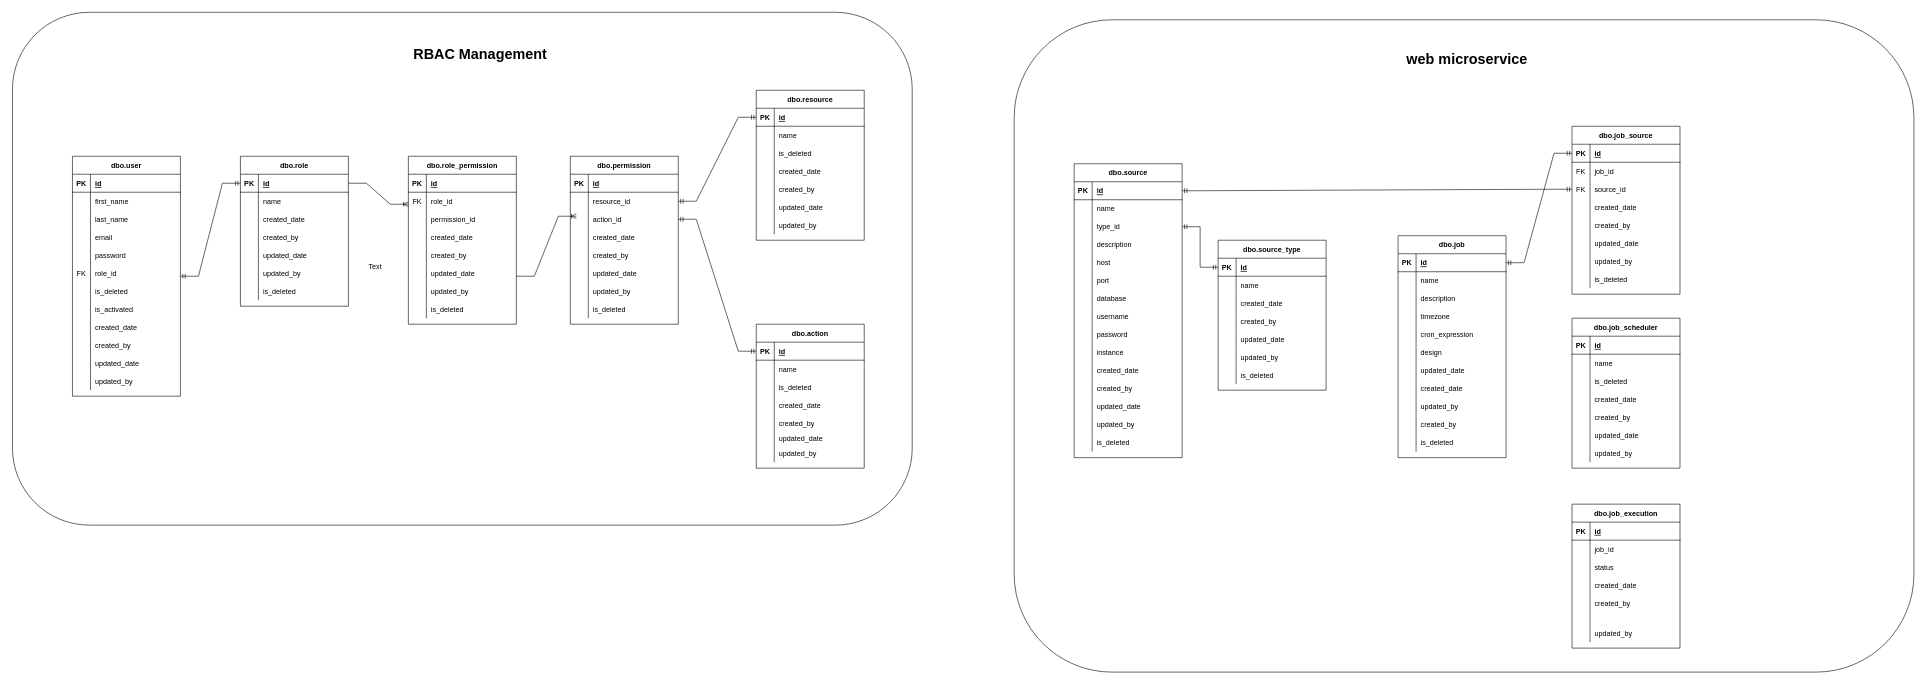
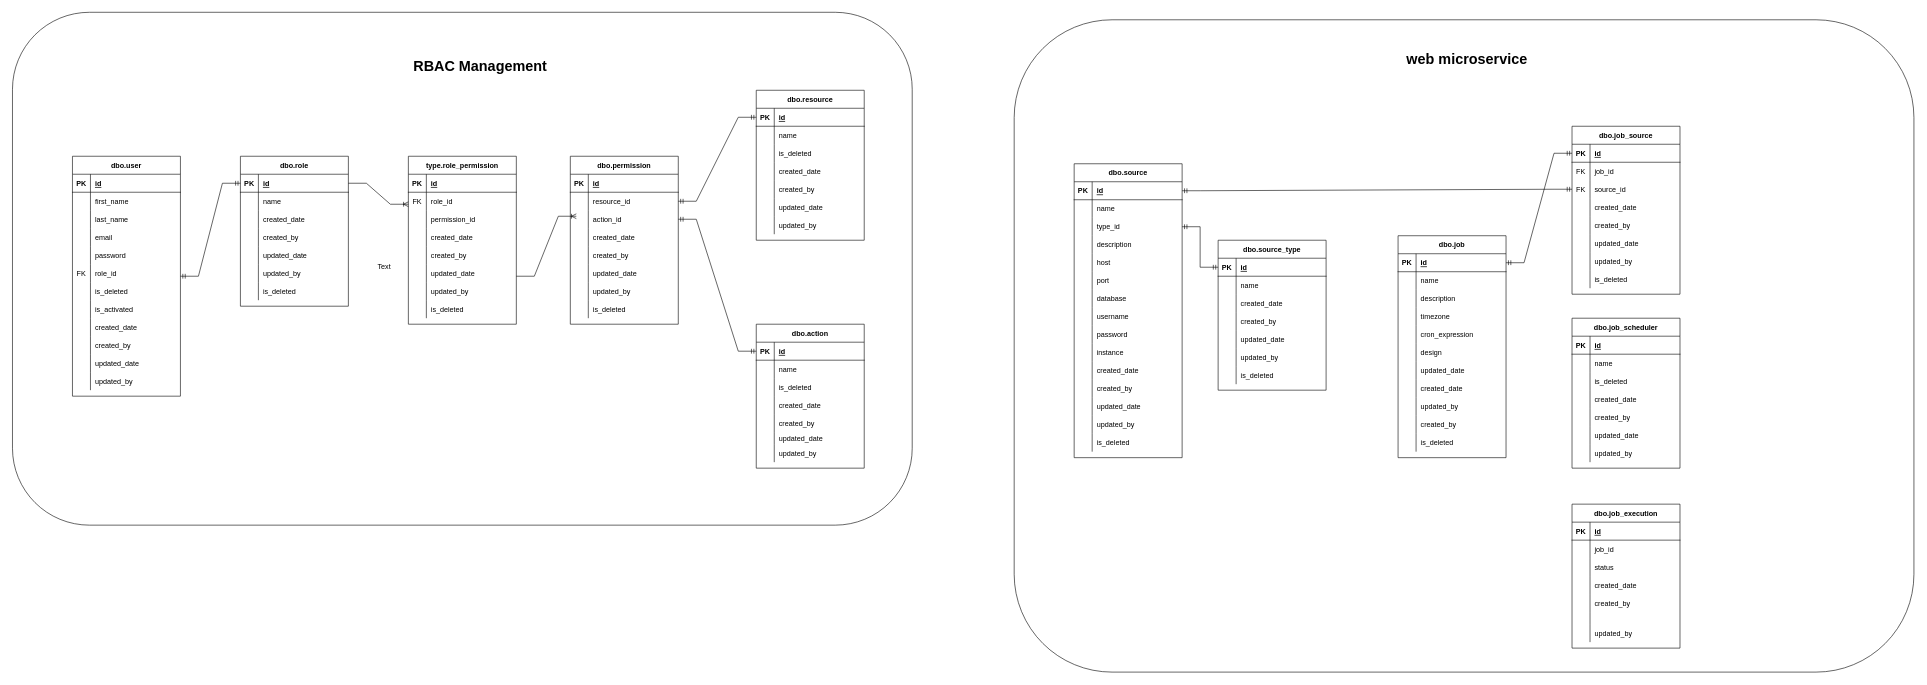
- <mxCell id="162" value="&lt;font style=&quot;font-size: 24px&quot;&gt;RBAC Management&lt;/font&gt;" style="text;html=1;strokeColor=none;fillColor=none;align=center;verticalAlign=middle;whiteSpace=wrap;rounded=0;fontStyle=1" vertex="1" parent="1"><mxGeometry x="670" y="60" width="260" height="60" as="geometry" /></mxCell>
+ <mxCell id="162" value="&lt;font style=&quot;font-size: 24px&quot;&gt;RBAC Management&lt;/font&gt;" style="text;html=1;strokeColor=none;fillColor=none;align=center;verticalAlign=middle;whiteSpace=wrap;rounded=0;fontStyle=1" vertex="1" parent="1"><mxGeometry x="670" y="80" width="260" height="60" as="geometry" /></mxCell>
- <mxCell id="40" value="dbo.role_permission" style="shape=table;startSize=30;container=1;collapsible=1;childLayout=tableLayout;fixedRows=1;rowLines=0;fontStyle=1;align=center;resizeLast=1;" vertex="1" parent="1"><mxGeometry x="680" y="260" width="180" height="280" as="geometry" /></mxCell>
+ <mxCell id="40" value="type.role_permission" style="shape=table;startSize=30;container=1;collapsible=1;childLayout=tableLayout;fixedRows=1;rowLines=0;fontStyle=1;align=center;resizeLast=1;" vertex="1" parent="1"><mxGeometry x="680" y="260" width="180" height="280" as="geometry" /></mxCell>
- <mxCell id="161" value="Text" style="text;html=1;strokeColor=none;fillColor=none;align=center;verticalAlign=middle;whiteSpace=wrap;rounded=0;" vertex="1" parent="1"><mxGeometry x="595" y="430" width="60" height="30" as="geometry" /></mxCell>
+ <mxCell id="161" value="Text" style="text;html=1;strokeColor=none;fillColor=none;align=center;verticalAlign=middle;whiteSpace=wrap;rounded=0;" vertex="1" parent="1"><mxGeometry x="610" y="430" width="60" height="30" as="geometry" /></mxCell>
